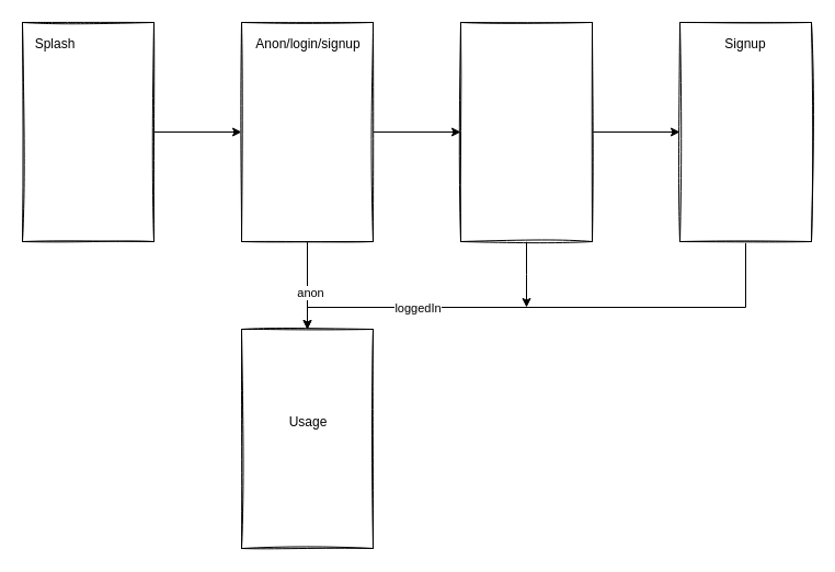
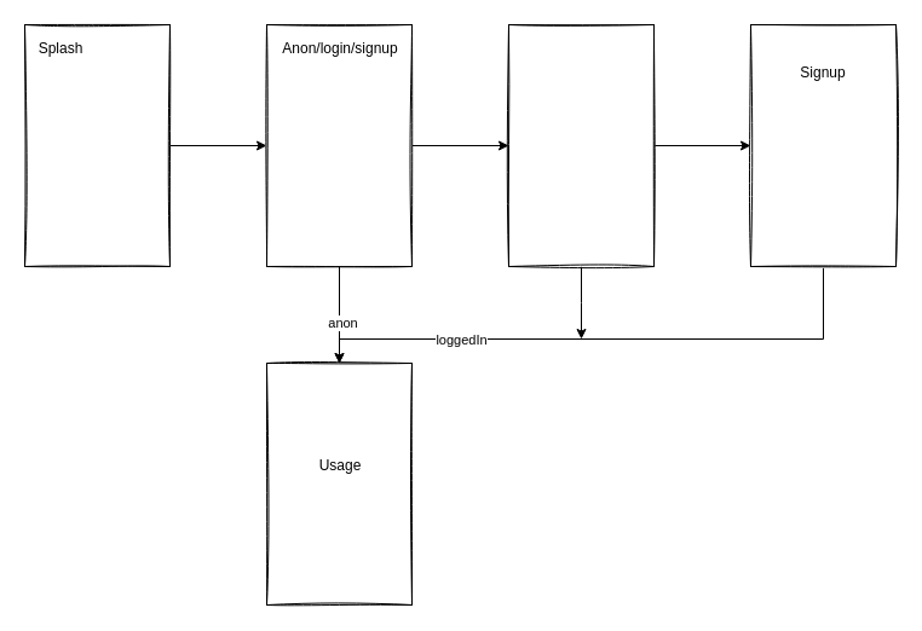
- <mxCell id="18" value="Signup" style="text;html=1;strokeColor=none;fillColor=none;align=center;verticalAlign=middle;whiteSpace=wrap;rounded=0;" vertex="1" parent="1"><mxGeometry x="631" y="30" width="98" height="20" as="geometry" /></mxCell>
+ <mxCell id="18" value="Signup" style="text;html=1;strokeColor=none;fillColor=none;align=center;verticalAlign=middle;whiteSpace=wrap;rounded=0;" vertex="1" parent="1"><mxGeometry x="631" y="50" width="98" height="20" as="geometry" /></mxCell>
